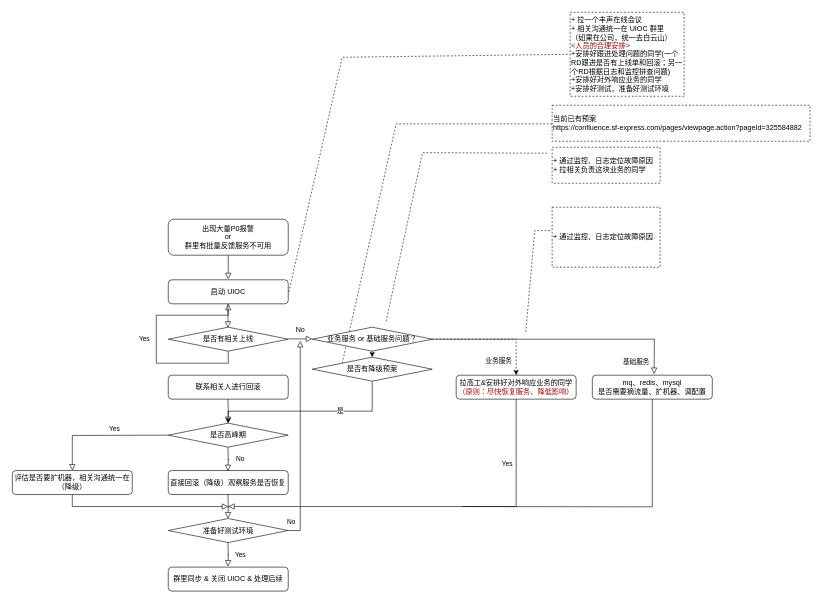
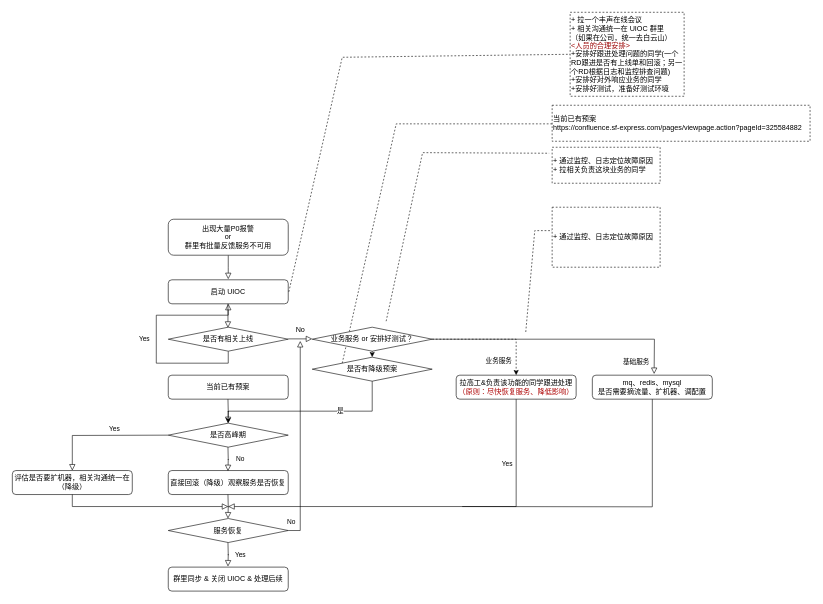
- <mxCell id="38" value="业务服务 or 基础服务问题？" style="rhombus;whiteSpace=wrap;html=1;" vertex="1" parent="1"><mxGeometry x="520" y="545" width="200" height="40" as="geometry" /></mxCell>
+ <mxCell id="38" value="业务服务 or 安排好测试？" style="rhombus;whiteSpace=wrap;html=1;" vertex="1" parent="1"><mxGeometry x="520" y="545" width="200" height="40" as="geometry" /></mxCell>
- <mxCell id="5" value="联系相关人进行回滚" style="rounded=1;whiteSpace=wrap;html=1;fontSize=12;glass=0;strokeWidth=1;shadow=0;" parent="1" vertex="1"><mxGeometry x="280" y="625" width="200" height="40" as="geometry" /></mxCell>
+ <mxCell id="5" value="当前已有预案" style="rounded=1;whiteSpace=wrap;html=1;fontSize=12;glass=0;strokeWidth=1;shadow=0;" parent="1" vertex="1"><mxGeometry x="280" y="625" width="200" height="40" as="geometry" /></mxCell>
- <mxCell id="26" value="拉高工&amp;amp;安排好对外响应业务的同学&lt;br&gt;&lt;font color=&quot;#ad0000&quot;&gt;（原则：尽快恢复服务、降低影响）&lt;/font&gt;" style="rounded=1;whiteSpace=wrap;html=1;fontSize=12;glass=0;strokeWidth=1;shadow=0;" parent="1" vertex="1"><mxGeometry x="760" y="625" width="200" height="40" as="geometry" /></mxCell>
+ <mxCell id="26" value="拉高工&amp;amp;负责该功能的同学跟进处理&lt;br&gt;&lt;font color=&quot;#ad0000&quot;&gt;（原则：尽快恢复服务、降低影响）&lt;/font&gt;" style="rounded=1;whiteSpace=wrap;html=1;fontSize=12;glass=0;strokeWidth=1;shadow=0;" parent="1" vertex="1"><mxGeometry x="760" y="625" width="200" height="40" as="geometry" /></mxCell>
- <mxCell id="19" value="准备好测试环境" style="rhombus;whiteSpace=wrap;html=1;" parent="1" vertex="1"><mxGeometry x="280" y="864" width="200" height="40" as="geometry" /></mxCell>
+ <mxCell id="19" value="服务恢复" style="rhombus;whiteSpace=wrap;html=1;" parent="1" vertex="1"><mxGeometry x="280" y="864" width="200" height="40" as="geometry" /></mxCell>
